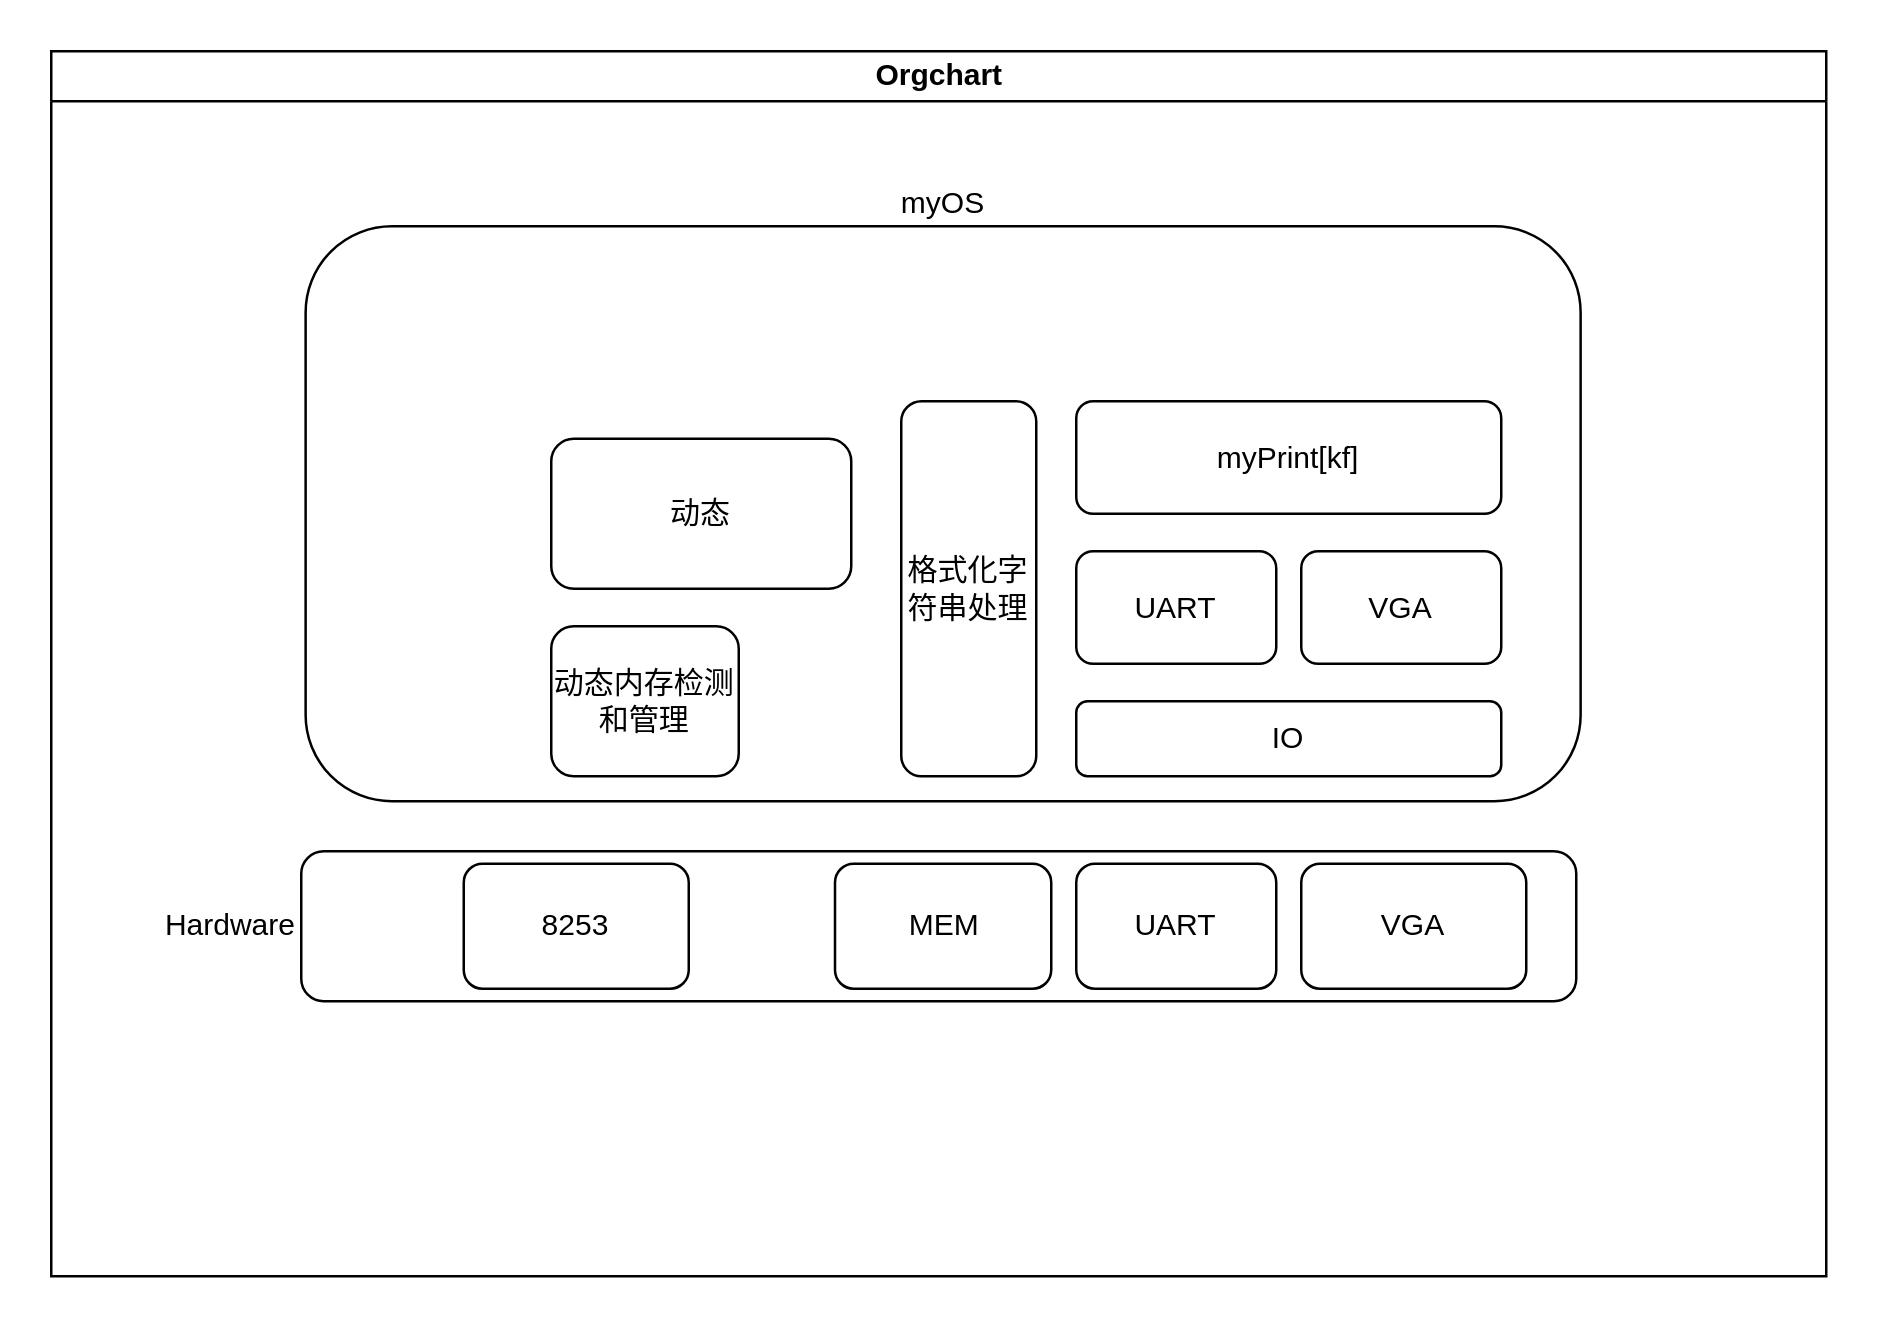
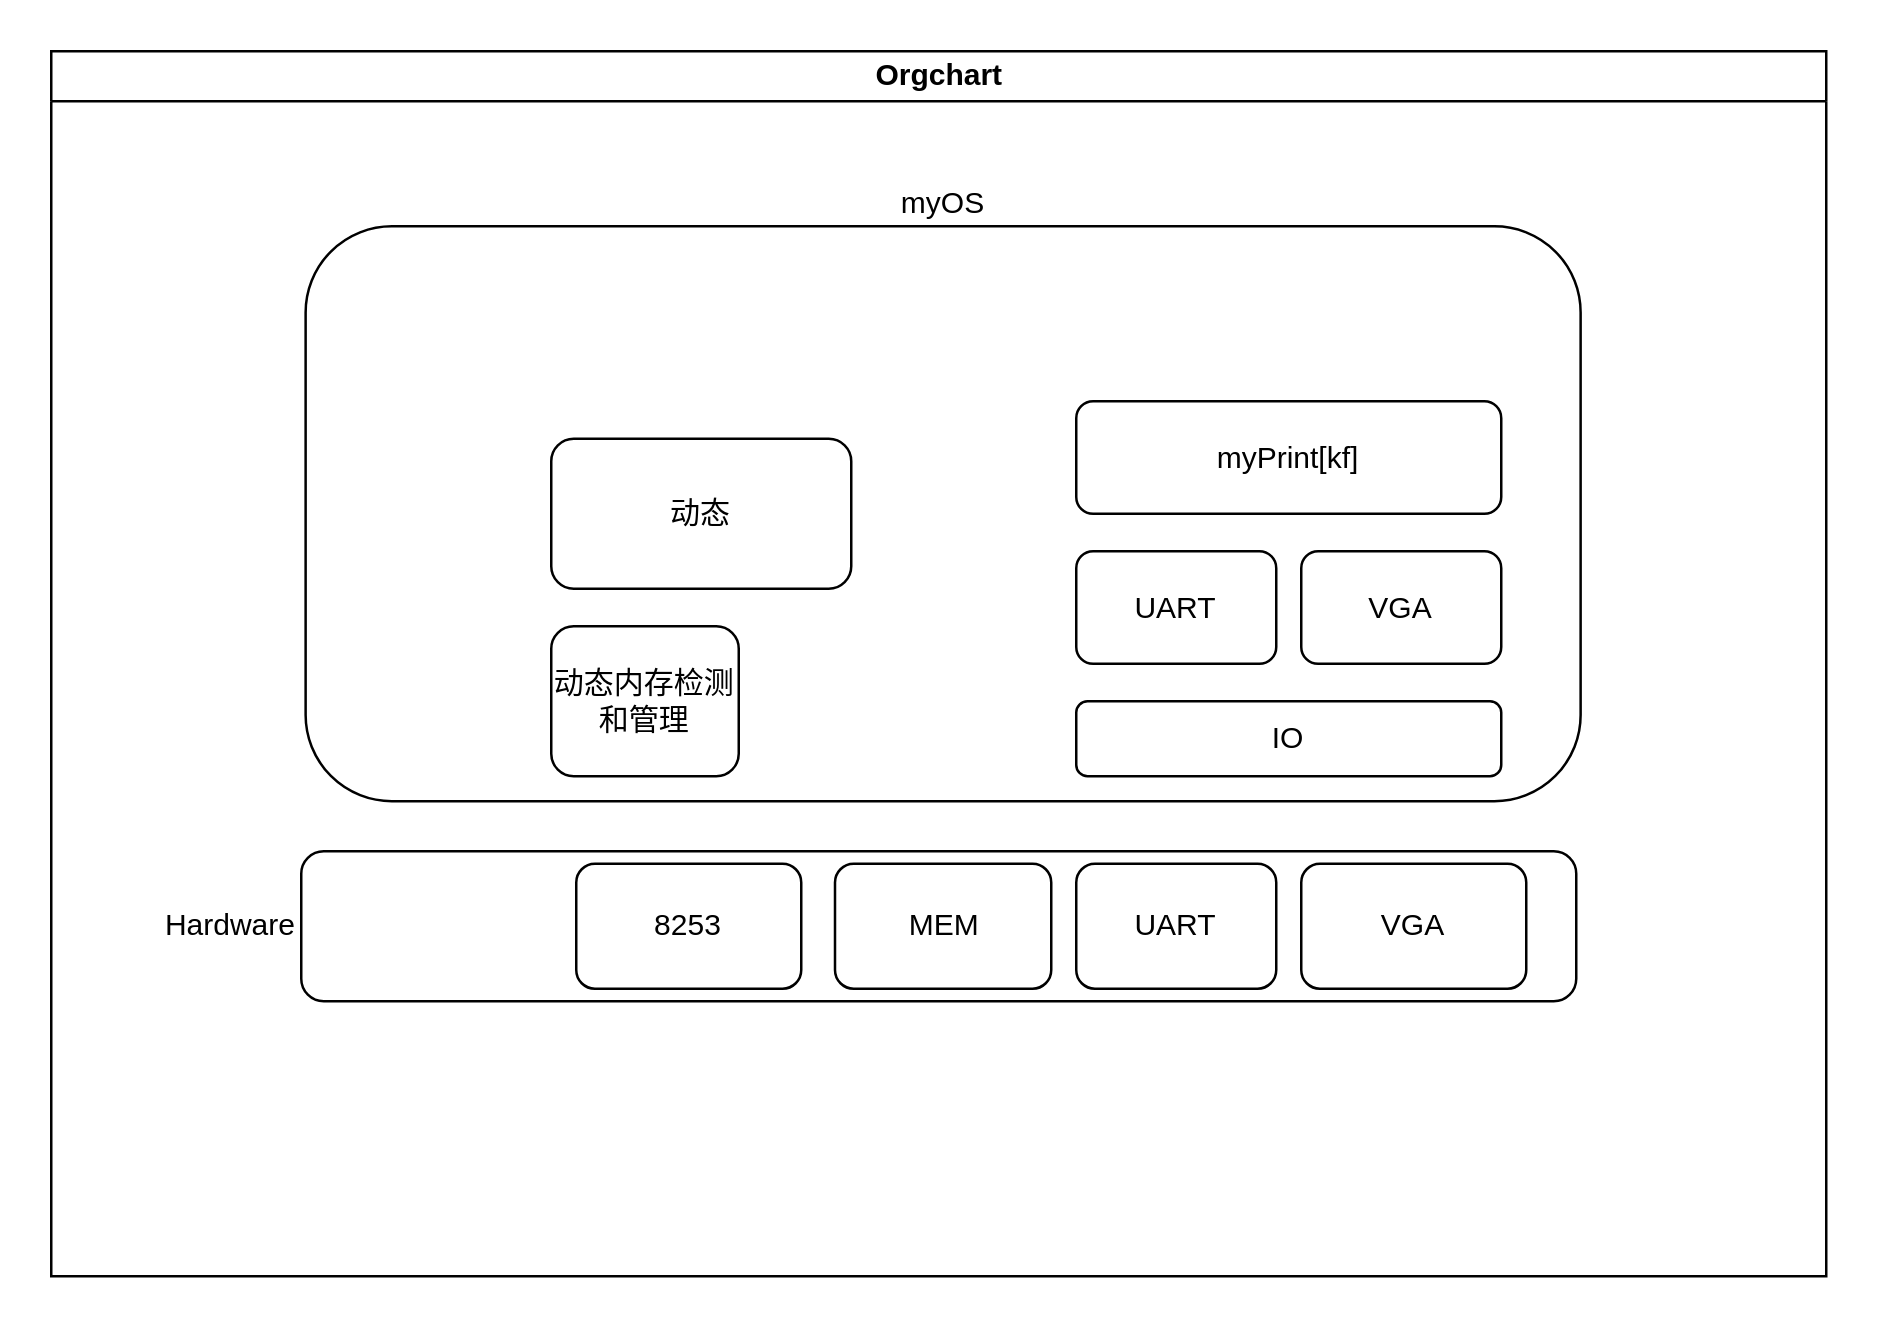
- <mxCell id="13" value="格式化字符串处理" style="rounded=1;whiteSpace=wrap;html=1;" vertex="1" parent="2"><mxGeometry x="340" y="140" width="54" height="150" as="geometry" /></mxCell>
- <mxCell id="6" value="8253" style="rounded=1;whiteSpace=wrap;html=1;" vertex="1" parent="2"><mxGeometry x="165" y="325" width="90" height="50" as="geometry" /></mxCell>
+ <mxCell id="6" value="8253" style="rounded=1;whiteSpace=wrap;html=1;" vertex="1" parent="2"><mxGeometry x="210" y="325" width="90" height="50" as="geometry" /></mxCell>
